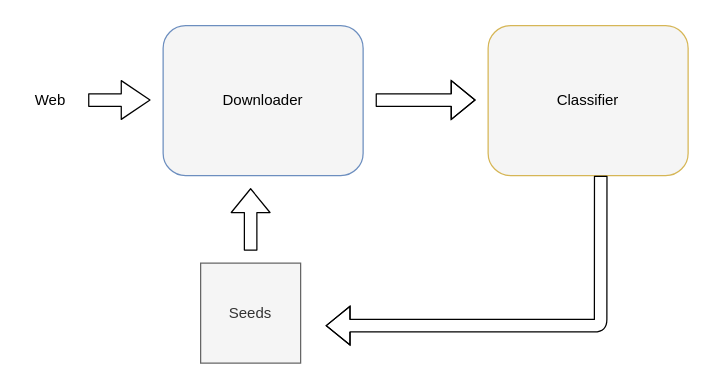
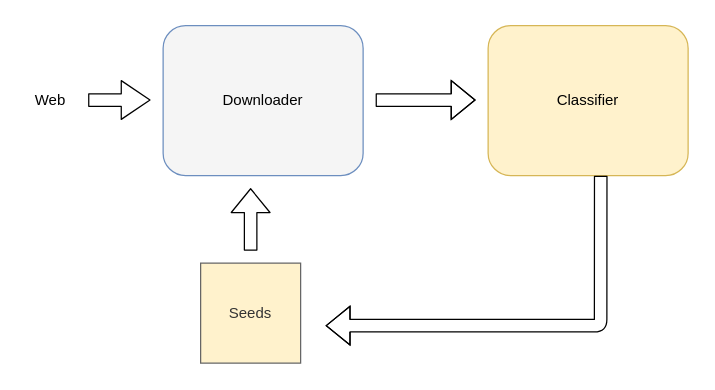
- <mxCell id="3" value="Classifier" style="rounded=1;whiteSpace=wrap;html=1;fillColor=#f5f5f5;strokeColor=#d6b656;" vertex="1" parent="1"><mxGeometry x="390" y="20" width="160" height="120" as="geometry" /></mxCell>
+ <mxCell id="3" value="Classifier" style="rounded=1;whiteSpace=wrap;html=1;fillColor=#fff2cc;strokeColor=#d6b656;" vertex="1" parent="1"><mxGeometry x="390" y="20" width="160" height="120" as="geometry" /></mxCell>
- <mxCell id="6" value="Seeds" style="whiteSpace=wrap;html=1;aspect=fixed;fillColor=#f5f5f5;strokeColor=#666666;fontColor=#333333;" vertex="1" parent="1"><mxGeometry x="160" y="210" width="80" height="80" as="geometry" /></mxCell>
+ <mxCell id="6" value="Seeds" style="whiteSpace=wrap;html=1;aspect=fixed;fillColor=#fff2cc;strokeColor=#666666;fontColor=#333333;" vertex="1" parent="1"><mxGeometry x="160" y="210" width="80" height="80" as="geometry" /></mxCell>
